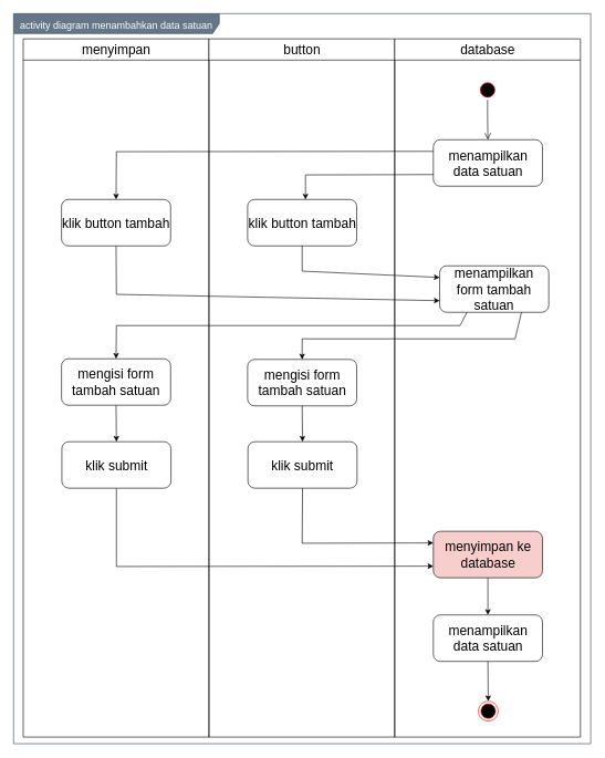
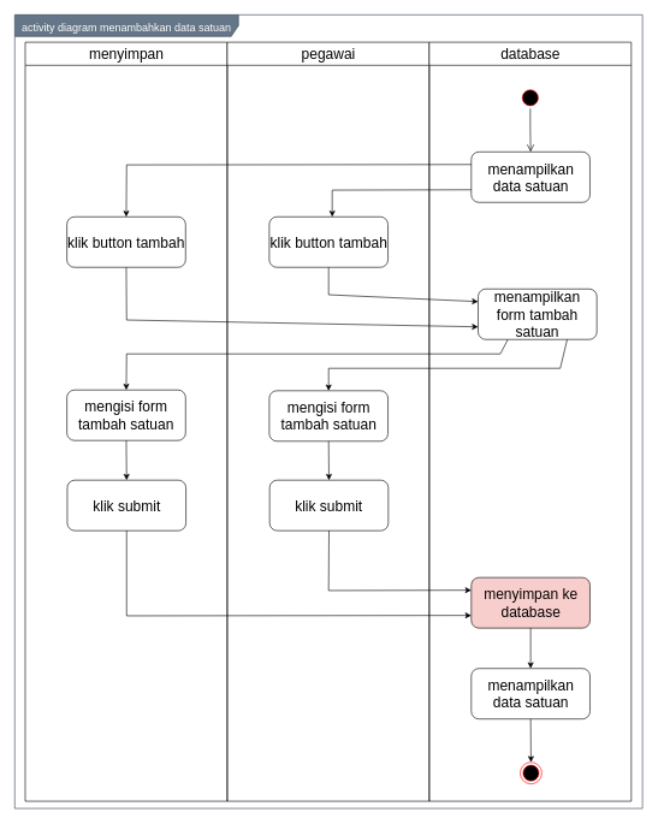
- <mxCell id="6" value="button" style="swimlane;whiteSpace=wrap;fontSize=20;fontStyle=0;startSize=32;" vertex="1" parent="1"><mxGeometry x="314.5" y="58" width="280" height="1052" as="geometry" /></mxCell>
+ <mxCell id="6" value="pegawai" style="swimlane;whiteSpace=wrap;fontSize=20;fontStyle=0;startSize=32;" vertex="1" parent="1"><mxGeometry x="314.5" y="58" width="280" height="1052" as="geometry" /></mxCell>
